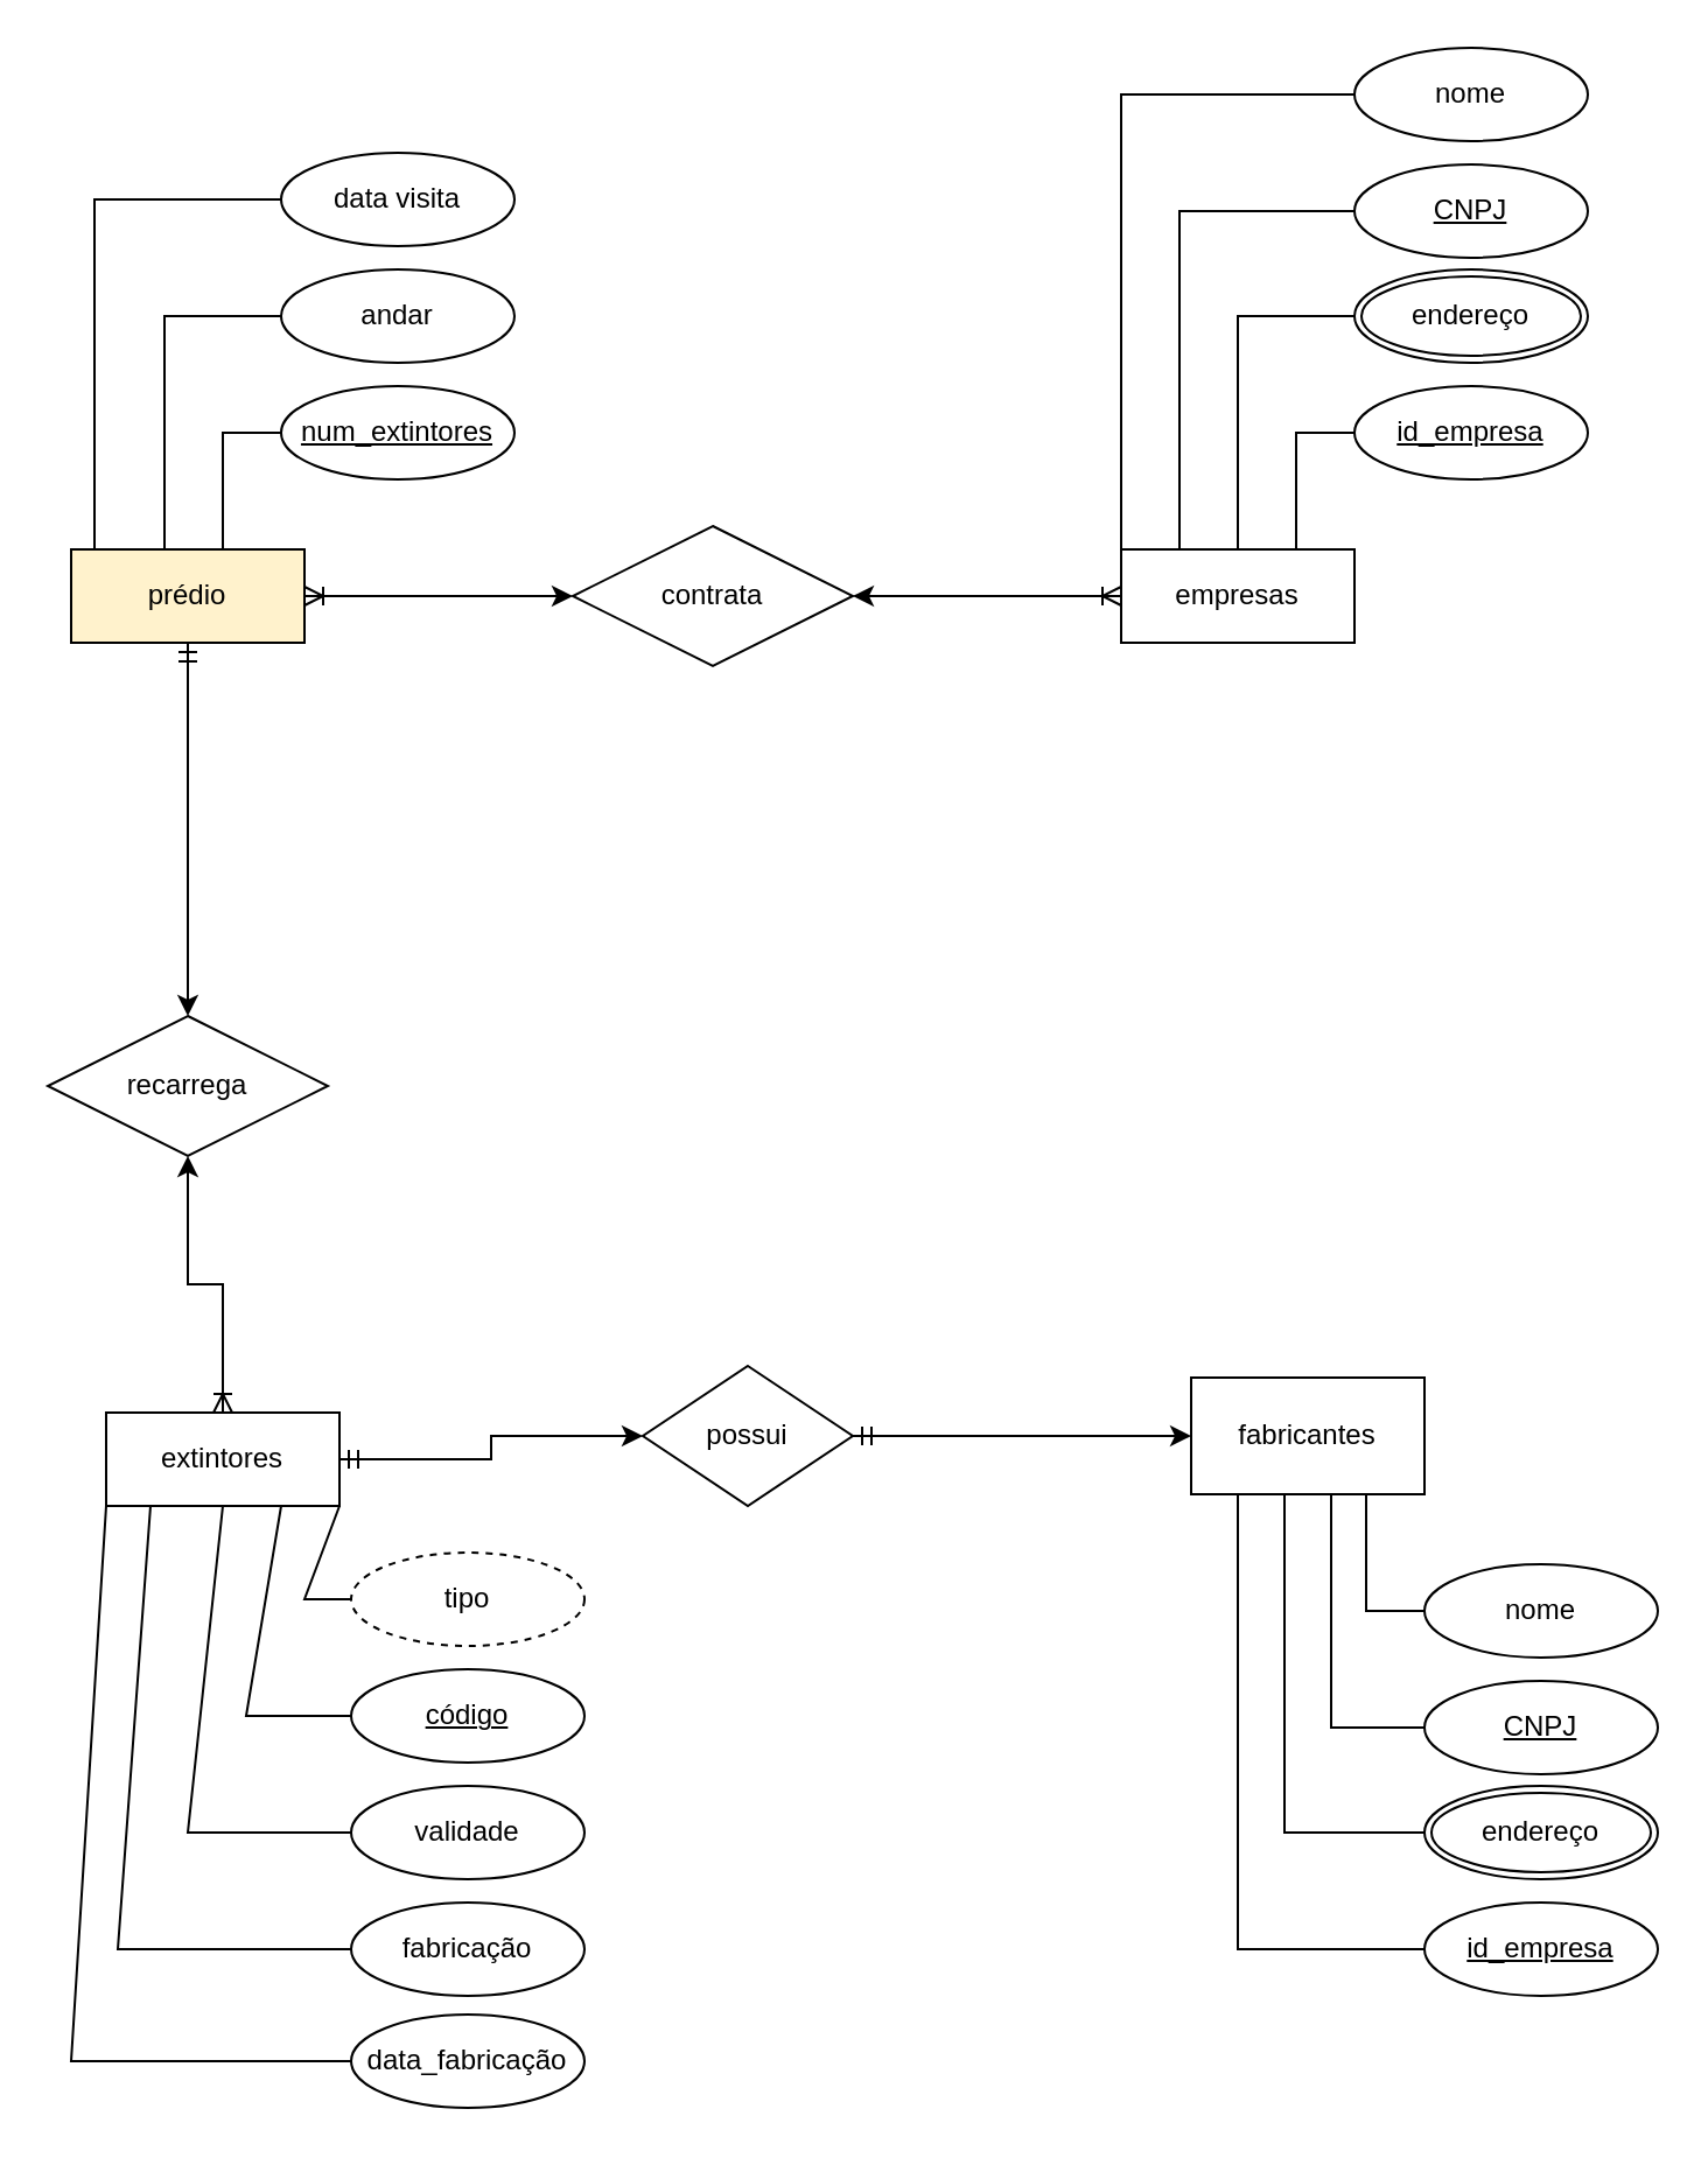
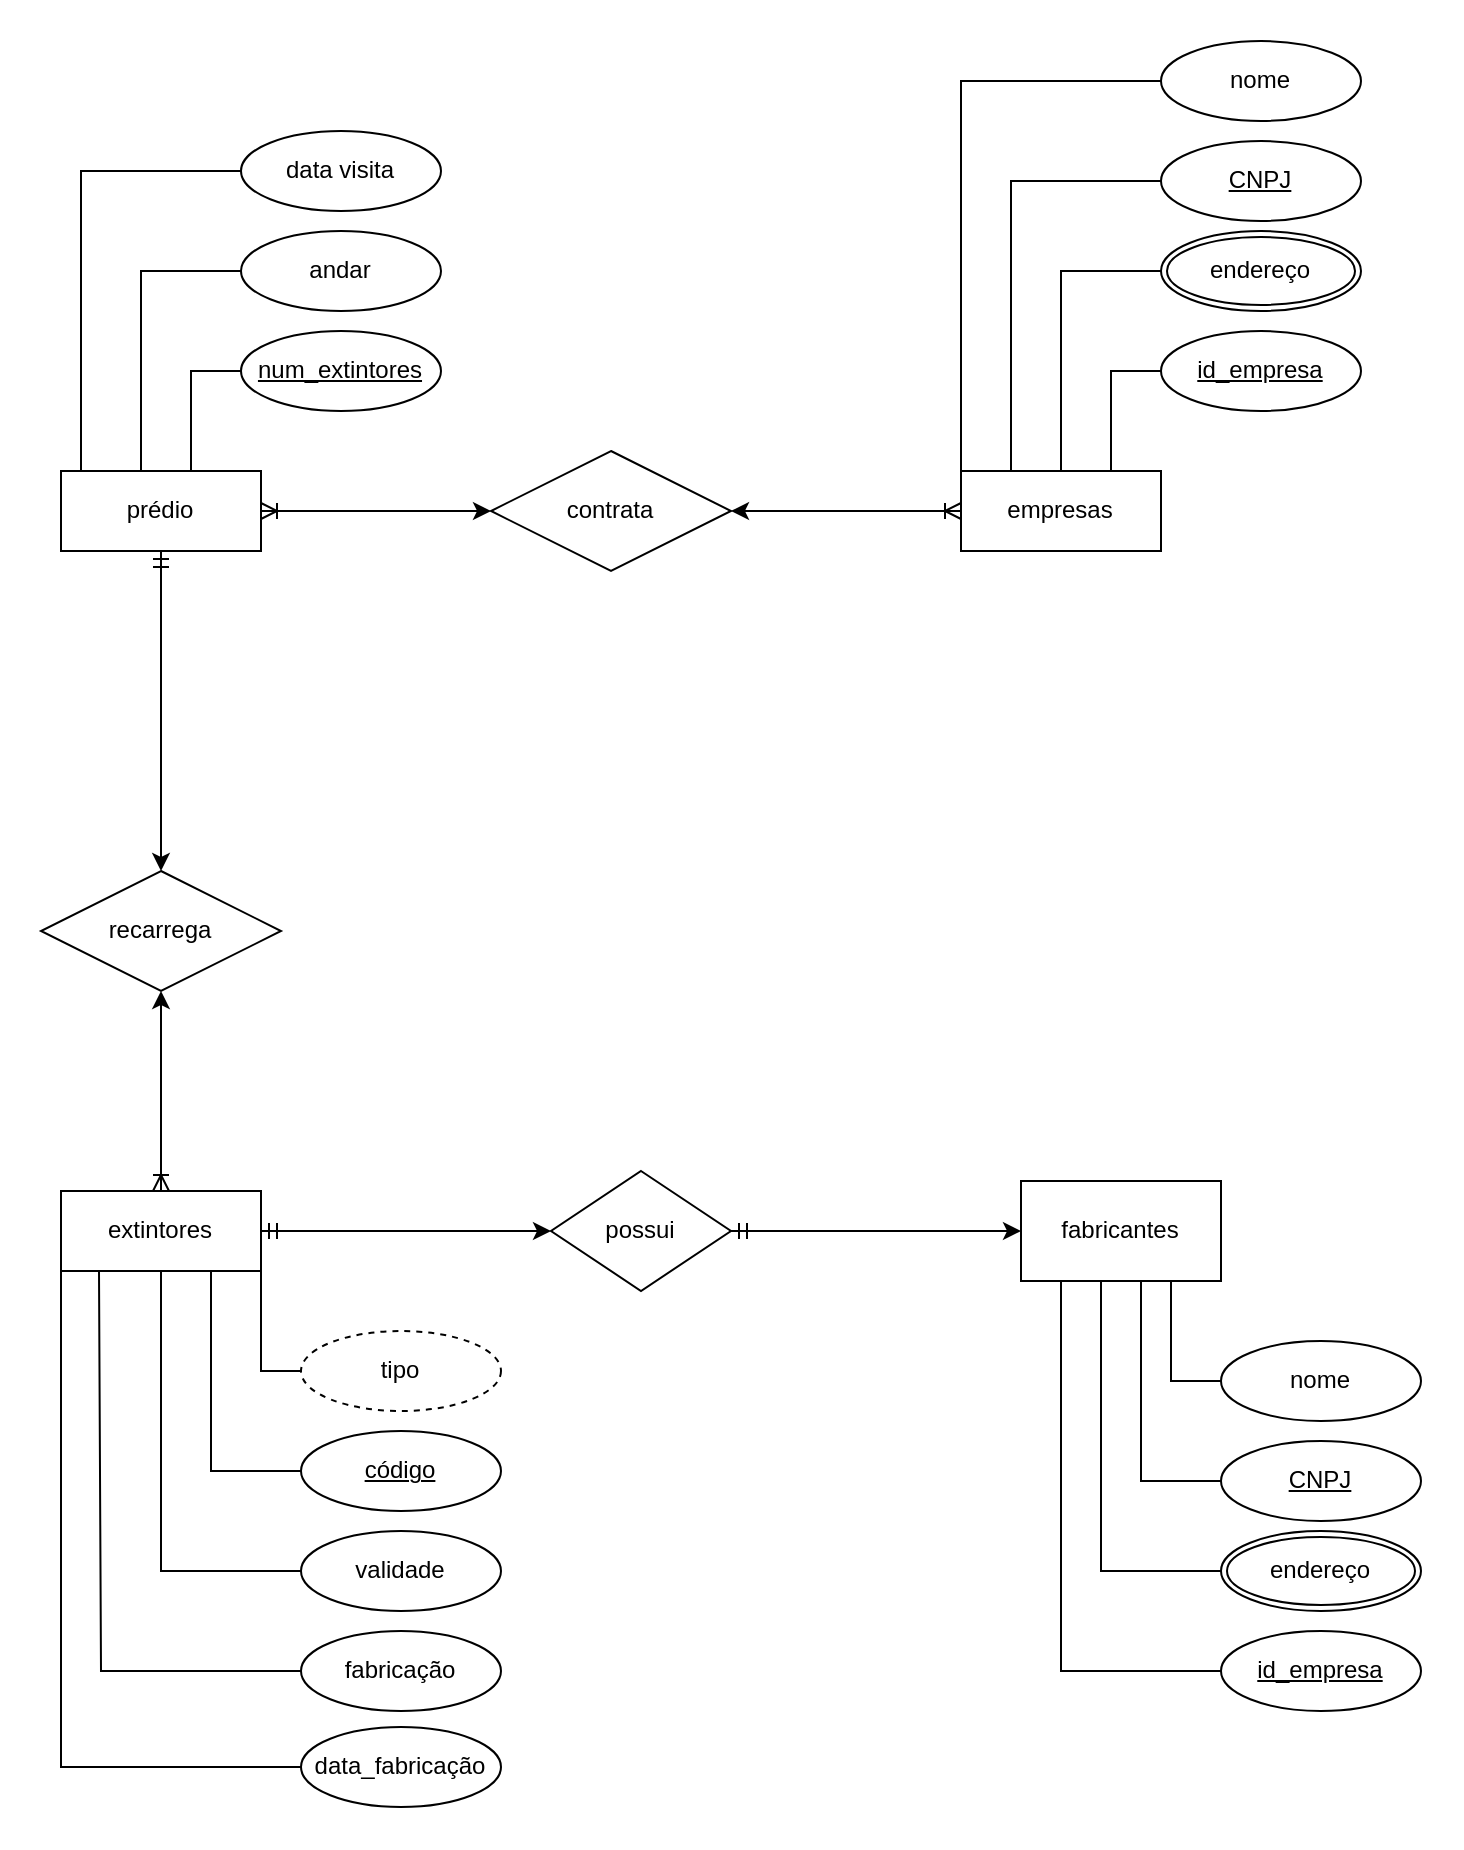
- <mxCell id="3" value="prédio" style="whiteSpace=wrap;html=1;align=center;fillColor=#fff2cc;" vertex="1" parent="1"><mxGeometry x="30" y="235" width="100" height="40" as="geometry" /></mxCell>
+ <mxCell id="3" value="prédio" style="whiteSpace=wrap;html=1;align=center;" vertex="1" parent="1"><mxGeometry x="30" y="235" width="100" height="40" as="geometry" /></mxCell>
- <mxCell id="5" value="extintores" style="whiteSpace=wrap;html=1;align=center;" vertex="1" parent="1"><mxGeometry x="45" y="605" width="100" height="40" as="geometry" /></mxCell>
+ <mxCell id="5" value="extintores" style="whiteSpace=wrap;html=1;align=center;" vertex="1" parent="1"><mxGeometry x="30" y="595" width="100" height="40" as="geometry" /></mxCell>
